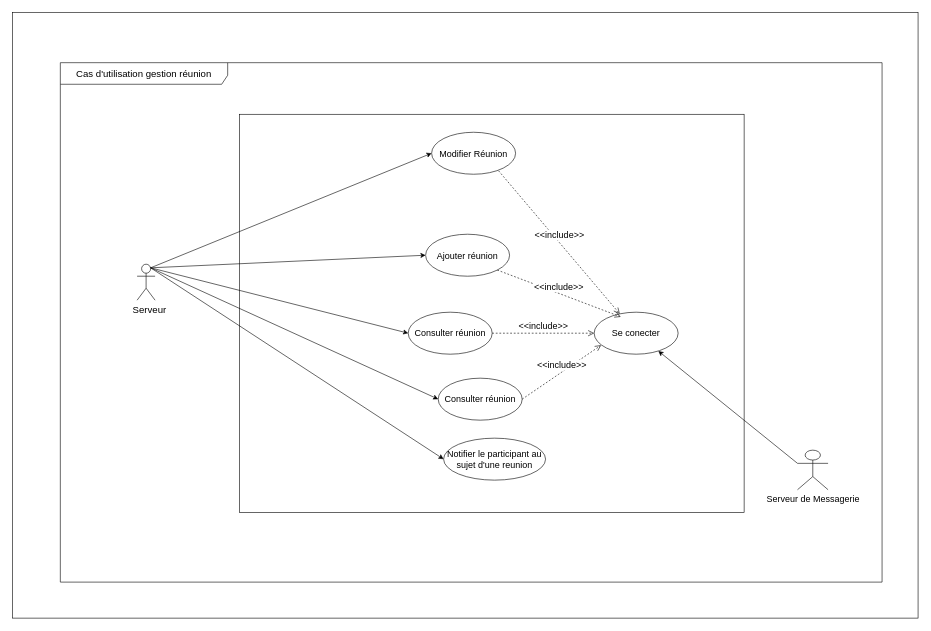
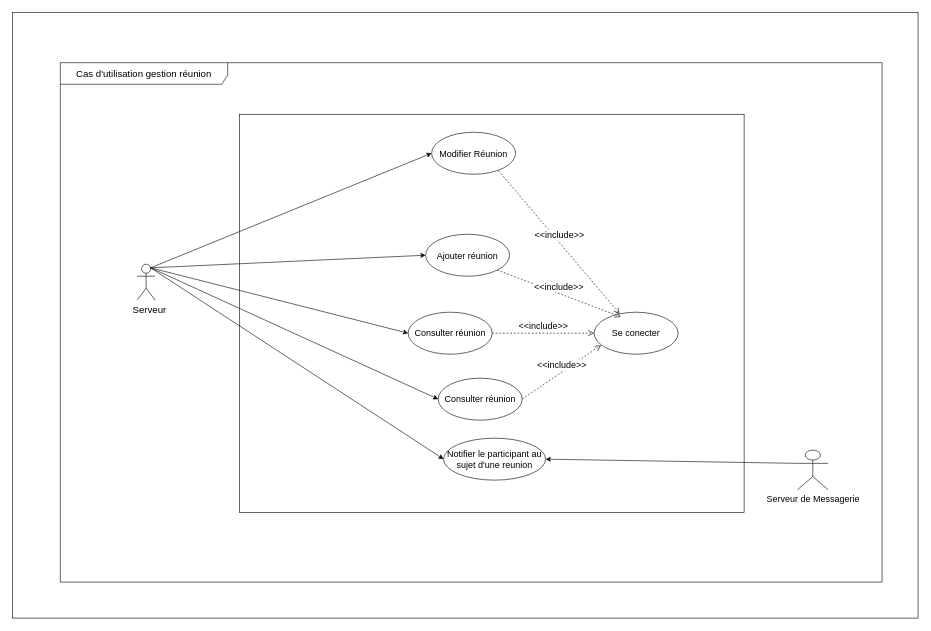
- <mxCell id="13" value="" style="endArrow=classic;html=1;rounded=0;exitX=0;exitY=0.333;exitDx=0;exitDy=0;exitPerimeter=0;" edge="1" parent="3" source="7" target="21"><mxGeometry width="50" height="50" relative="1" as="geometry"><mxPoint x="819" y="616" as="sourcePoint" /><mxPoint x="869" y="566" as="targetPoint" /></mxGeometry></mxCell>
+ <mxCell id="13" value="" style="endArrow=classic;html=1;rounded=0;entryX=1;entryY=0.5;entryDx=0;entryDy=0;exitX=0;exitY=0.333;exitDx=0;exitDy=0;exitPerimeter=0;" edge="1" parent="3" source="7" target="12"><mxGeometry width="50" height="50" relative="1" as="geometry"><mxPoint x="819" y="616" as="sourcePoint" /><mxPoint x="869" y="566" as="targetPoint" /></mxGeometry></mxCell>
